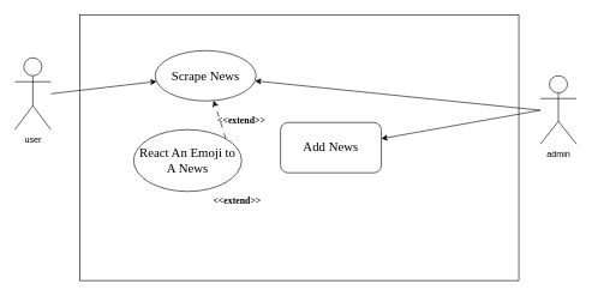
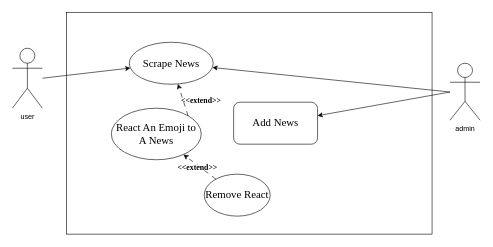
+ <mxCell id="12" value="" style="endArrow=classic;html=1;dashed=1;dashPattern=8 8;fontFamily=Comic Sans MS;fontSize=18;" edge="1" parent="1" source="11" target="10"><mxGeometry width="50" height="50" relative="1" as="geometry"><mxPoint x="270.003" y="239.996" as="sourcePoint" /><mxPoint x="277.814" y="302.73" as="targetPoint" /></mxGeometry></mxCell>
+ <mxCell id="11" value="Remove React" style="ellipse;whiteSpace=wrap;html=1;fontFamily=Comic Sans MS;fontSize=18;" vertex="1" parent="1"><mxGeometry x="340" y="290" width="110" height="70" as="geometry" /></mxCell>
